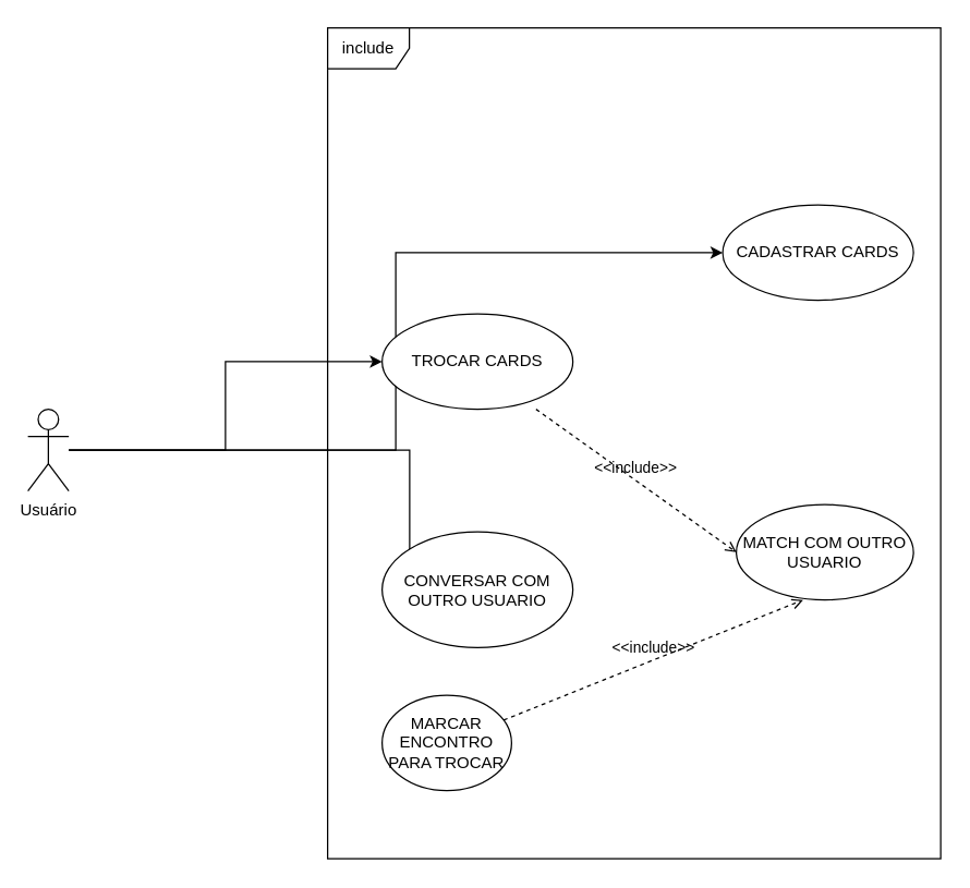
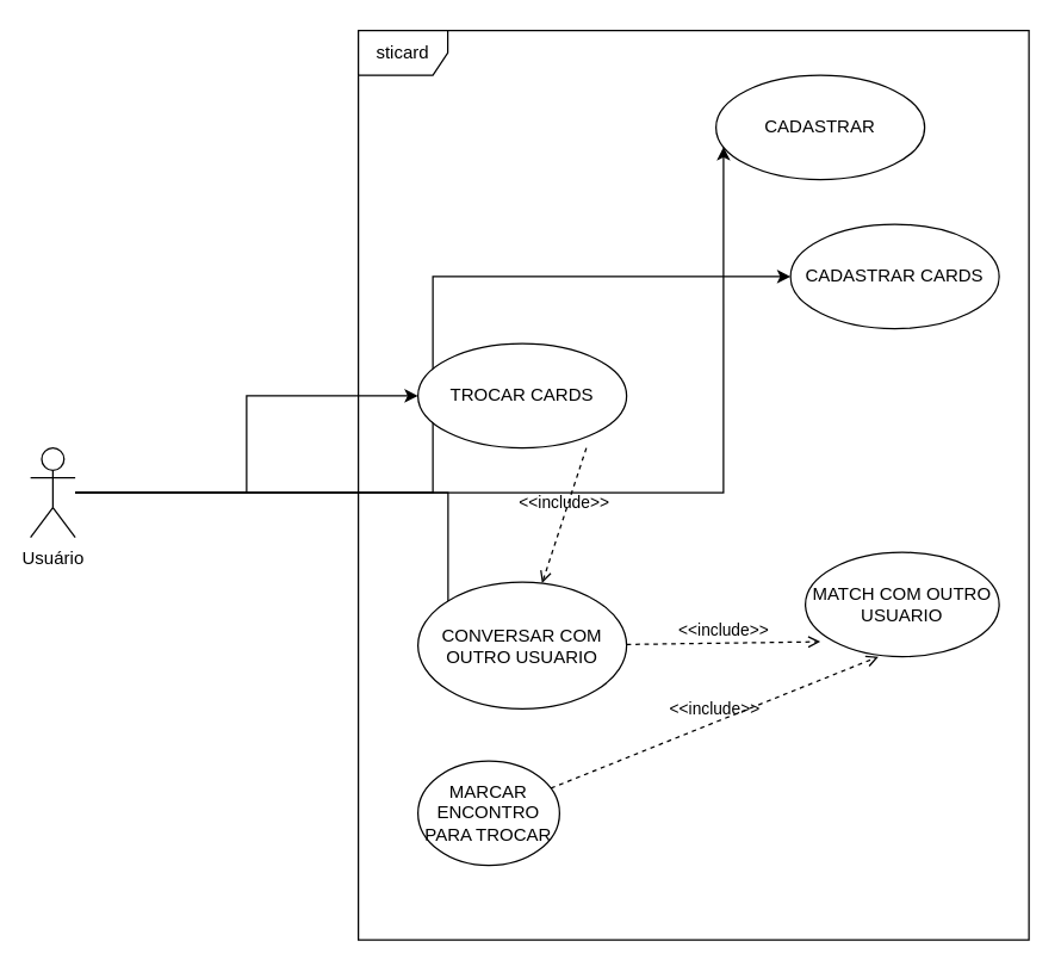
- <mxCell id="6" value="include" style="shape=umlFrame;whiteSpace=wrap;html=1;pointerEvents=0;" vertex="1" parent="1"><mxGeometry x="240" y="20" width="450" height="610" as="geometry" /></mxCell>
+ <mxCell id="6" value="sticard" style="shape=umlFrame;whiteSpace=wrap;html=1;pointerEvents=0;" vertex="1" parent="1"><mxGeometry x="240" y="20" width="450" height="610" as="geometry" /></mxCell>
+ <mxCell id="7" value="&lt;div&gt;&lt;br&gt;&lt;/div&gt;&lt;div&gt;CADASTRAR&lt;/div&gt;&lt;div&gt;&lt;br&gt;&lt;/div&gt;" style="ellipse;whiteSpace=wrap;html=1;" vertex="1" parent="1"><mxGeometry x="480" y="50" width="140" height="70" as="geometry" /></mxCell>
+ <mxCell id="9" style="edgeStyle=orthogonalEdgeStyle;rounded=0;orthogonalLoop=1;jettySize=auto;html=1;entryX=0.036;entryY=0.686;entryDx=0;entryDy=0;entryPerimeter=0;" edge="1" parent="1" source="5" target="7"><mxGeometry relative="1" as="geometry" /></mxCell>
- <mxCell id="13" value="&amp;lt;&amp;lt;include&amp;gt;&amp;gt;" style="html=1;verticalAlign=bottom;labelBackgroundColor=none;endArrow=open;endFill=0;dashed=1;rounded=0;exitX=0.807;exitY=1;exitDx=0;exitDy=0;exitPerimeter=0;entryX=0;entryY=0.5;entryDx=0;entryDy=0;" edge="1" parent="1" source="10" target="12"><mxGeometry width="160" relative="1" as="geometry"><mxPoint x="410" y="380" as="sourcePoint" /><mxPoint x="570" y="380" as="targetPoint" /></mxGeometry></mxCell>
+ <mxCell id="13" value="&amp;lt;&amp;lt;include&amp;gt;&amp;gt;" style="html=1;verticalAlign=bottom;labelBackgroundColor=none;endArrow=open;endFill=0;dashed=1;rounded=0;exitX=0.807;exitY=1;exitDx=0;exitDy=0;exitPerimeter=0;" edge="1" parent="1" source="10" target="14"><mxGeometry width="160" relative="1" as="geometry"><mxPoint x="410" y="380" as="sourcePoint" /><mxPoint x="570" y="380" as="targetPoint" /></mxGeometry></mxCell>
+ <mxCell id="15" value="&amp;lt;&amp;lt;include&amp;gt;&amp;gt;" style="html=1;verticalAlign=bottom;labelBackgroundColor=none;endArrow=open;endFill=0;dashed=1;rounded=0;entryX=0.077;entryY=0.857;entryDx=0;entryDy=0;entryPerimeter=0;" edge="1" parent="1" source="14" target="12"><mxGeometry width="160" relative="1" as="geometry"><mxPoint x="403" y="310" as="sourcePoint" /><mxPoint x="520" y="325" as="targetPoint" /></mxGeometry></mxCell>
